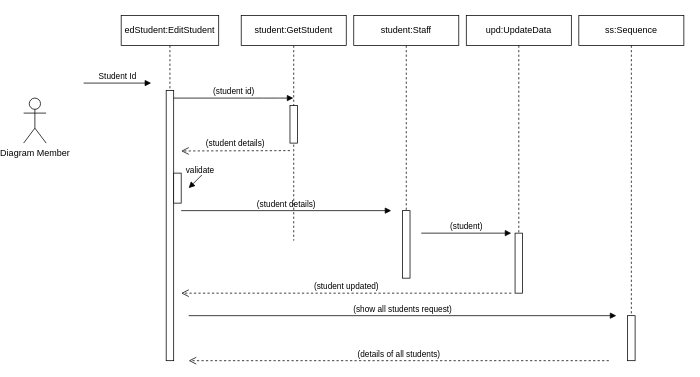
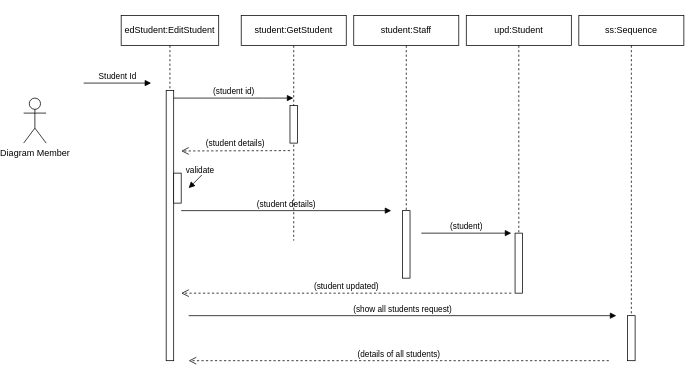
- <mxCell id="16" value="upd:UpdateData" parent="1" style="shape=umlLifeline;perimeter=lifelinePerimeter;whiteSpace=wrap;html=1;container=1;collapsible=0;recursiveResize=0;outlineConnect=0;" vertex="1"><mxGeometry as="geometry" x="610" y="20" width="140" height="370" /></mxCell>
+ <mxCell id="16" value="upd:Student" parent="1" style="shape=umlLifeline;perimeter=lifelinePerimeter;whiteSpace=wrap;html=1;container=1;collapsible=0;recursiveResize=0;outlineConnect=0;" vertex="1"><mxGeometry as="geometry" x="610" y="20" width="140" height="370" /></mxCell>
